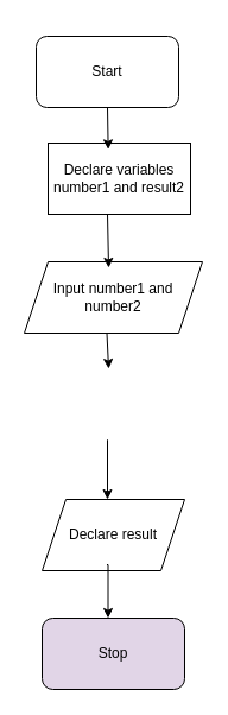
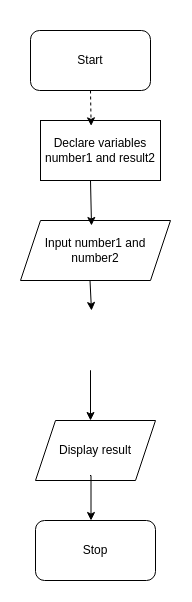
- <mxCell id="8" value="" style="endArrow=classic;html=1;rounded=0;exitX=0.5;exitY=1;exitDx=0;exitDy=0;entryX=0.422;entryY=0.089;entryDx=0;entryDy=0;entryPerimeter=0;" edge="1" parent="2" source="3" target="4"><mxGeometry width="50" height="50" relative="1" as="geometry"><mxPoint x="140" y="240" as="sourcePoint" /><mxPoint x="190" y="190" as="targetPoint" /></mxGeometry></mxCell>
+ <mxCell id="8" value="" style="endArrow=classic;html=1;rounded=0;exitX=0.5;exitY=1;exitDx=0;exitDy=0;entryX=0.422;entryY=0.089;entryDx=0;entryDy=0;entryPerimeter=0;dashed=1;" edge="1" parent="2" source="3" target="4"><mxGeometry width="50" height="50" relative="1" as="geometry"><mxPoint x="140" y="240" as="sourcePoint" /><mxPoint x="190" y="190" as="targetPoint" /></mxGeometry></mxCell>
- <mxCell id="6" value="Declare result" style="shape=parallelogram;perimeter=parallelogramPerimeter;whiteSpace=wrap;html=1;fixedSize=1;" vertex="1" parent="2"><mxGeometry x="15" y="400" width="120" height="60" as="geometry" /></mxCell>
+ <mxCell id="6" value="Display result" style="shape=parallelogram;perimeter=parallelogramPerimeter;whiteSpace=wrap;html=1;fixedSize=1;" vertex="1" parent="2"><mxGeometry x="15" y="400" width="120" height="60" as="geometry" /></mxCell>
- <mxCell id="7" value="Stop" style="rounded=1;whiteSpace=wrap;html=1;fillColor=#e1d5e7;" vertex="1" parent="2"><mxGeometry x="15" y="500" width="120" height="60" as="geometry" /></mxCell>
+ <mxCell id="7" value="Stop" style="rounded=1;whiteSpace=wrap;html=1;" vertex="1" parent="2"><mxGeometry x="15" y="500" width="120" height="60" as="geometry" /></mxCell>
